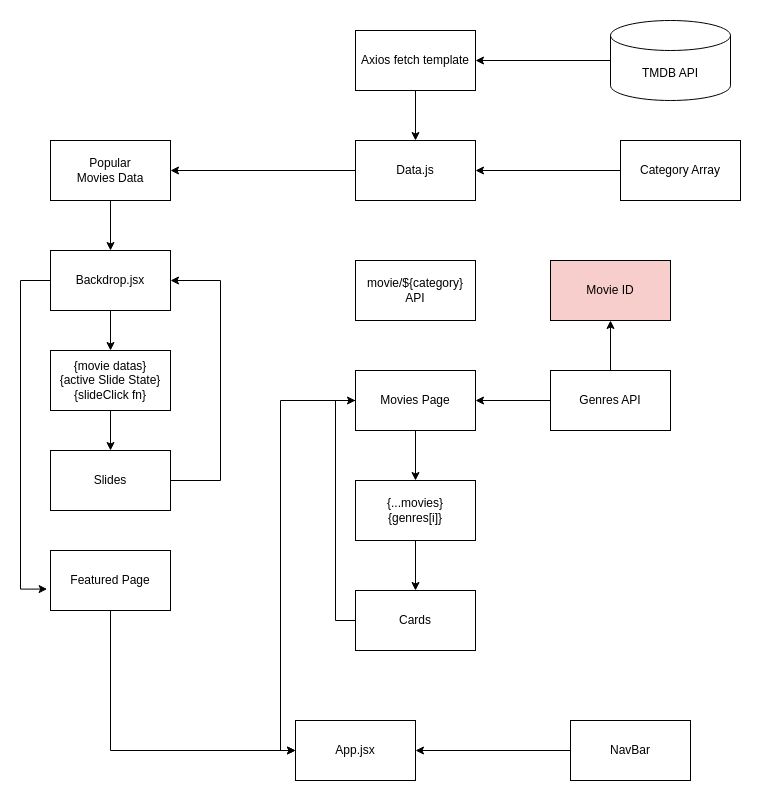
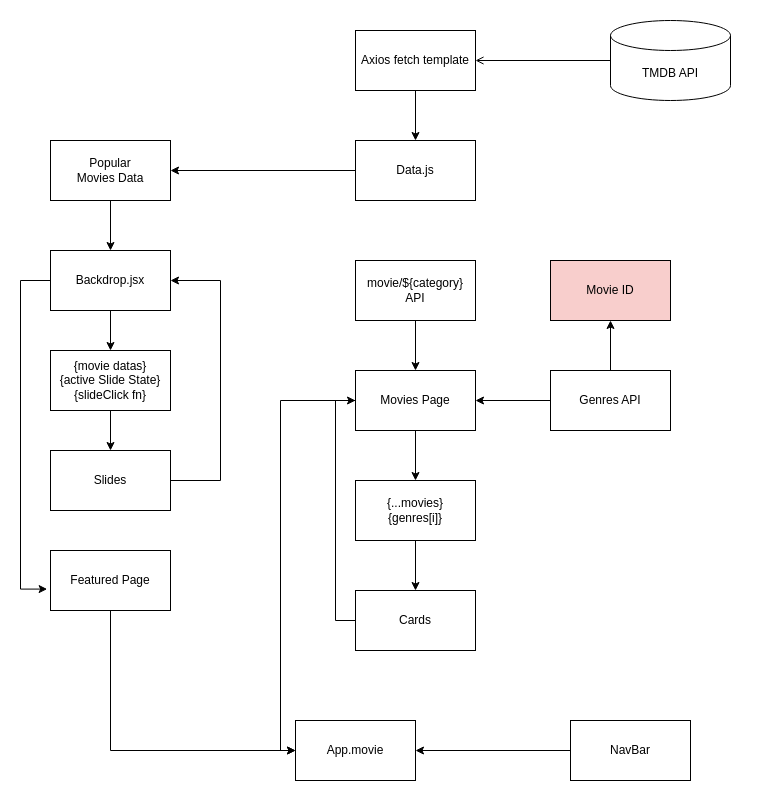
- <mxCell id="15" style="edgeStyle=orthogonalEdgeStyle;rounded=0;orthogonalLoop=1;jettySize=auto;html=1;entryX=1;entryY=0.5;entryDx=0;entryDy=0;" edge="1" parent="1" source="16" target="14"><mxGeometry relative="1" as="geometry" /></mxCell>
+ <mxCell id="15" style="edgeStyle=orthogonalEdgeStyle;rounded=0;orthogonalLoop=1;jettySize=auto;html=1;entryX=1;entryY=0.5;entryDx=0;entryDy=0;endArrow=open;" edge="1" parent="1" source="16" target="14"><mxGeometry relative="1" as="geometry" /></mxCell>
- <mxCell id="27" style="edgeStyle=orthogonalEdgeStyle;rounded=0;orthogonalLoop=1;jettySize=auto;html=1;entryX=1;entryY=0.5;entryDx=0;entryDy=0;" edge="1" parent="1" source="28" target="12"><mxGeometry relative="1" as="geometry" /></mxCell>
- <mxCell id="28" value="Category Array" style="rounded=0;whiteSpace=wrap;html=1;" vertex="1" parent="1"><mxGeometry x="620" y="140" width="120" height="60" as="geometry" /></mxCell>
+ <mxCell id="25" style="edgeStyle=orthogonalEdgeStyle;rounded=0;orthogonalLoop=1;jettySize=auto;html=1;entryX=0.5;entryY=0;entryDx=0;entryDy=0;" edge="1" parent="1" source="26" target="7"><mxGeometry relative="1" as="geometry" /></mxCell>
- <mxCell id="4" value="App.jsx" style="rounded=0;whiteSpace=wrap;html=1;" vertex="1" parent="1"><mxGeometry x="295" y="720" width="120" height="60" as="geometry" /></mxCell>
+ <mxCell id="4" value="App.movie" style="rounded=0;whiteSpace=wrap;html=1;" vertex="1" parent="1"><mxGeometry x="295" y="720" width="120" height="60" as="geometry" /></mxCell>
